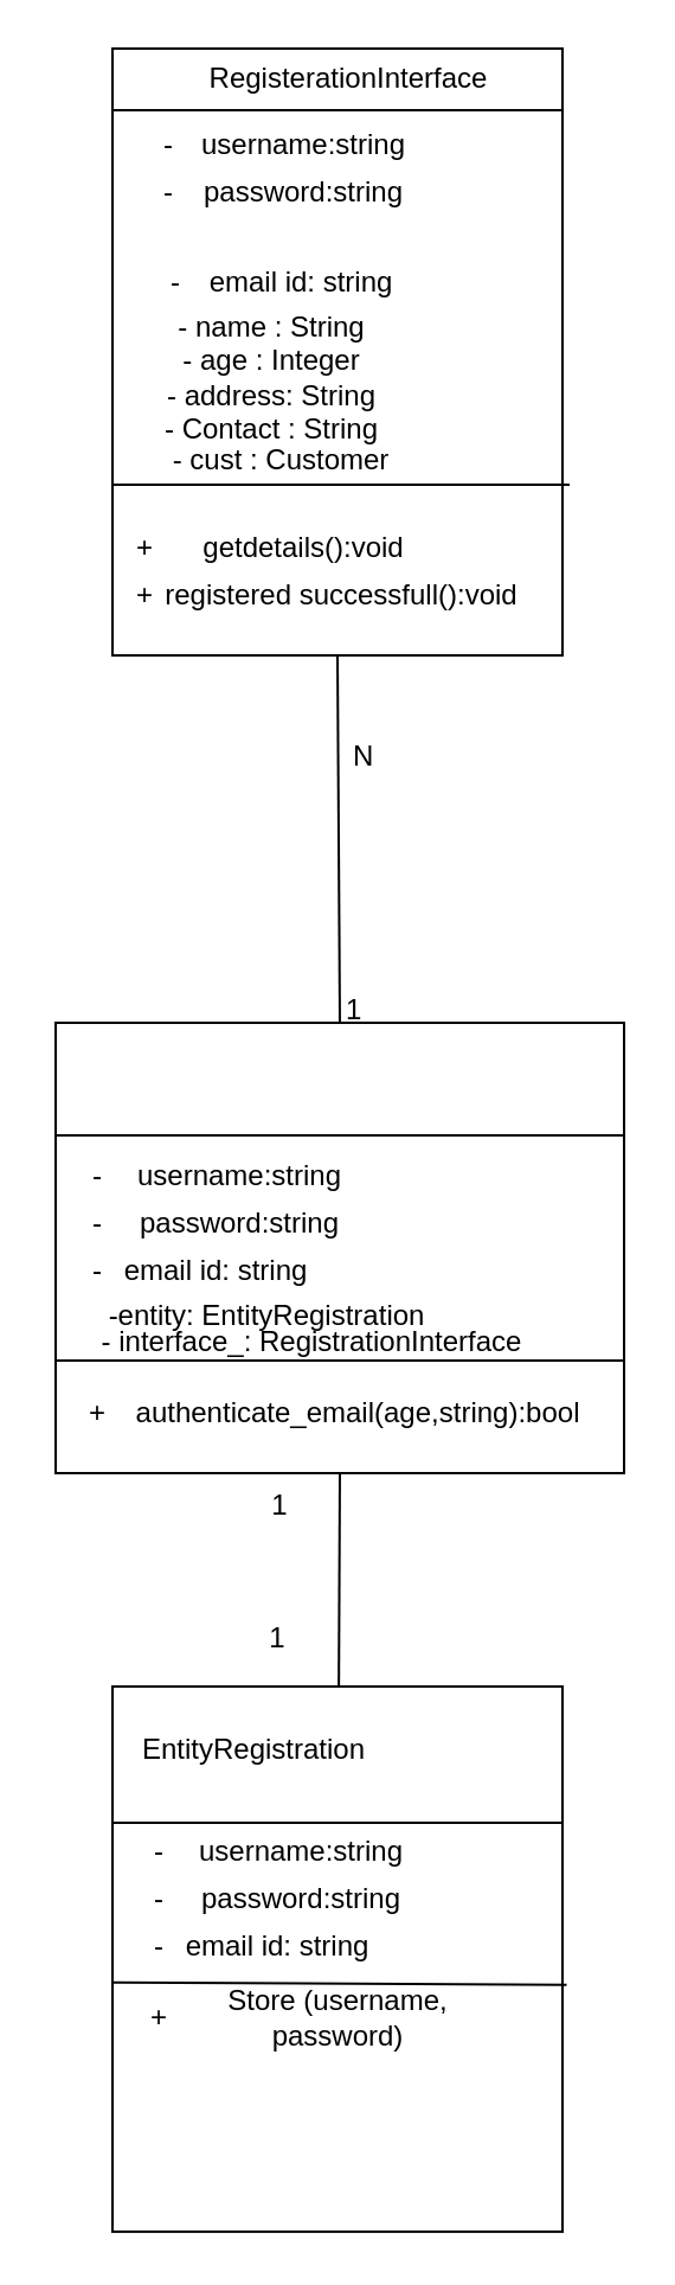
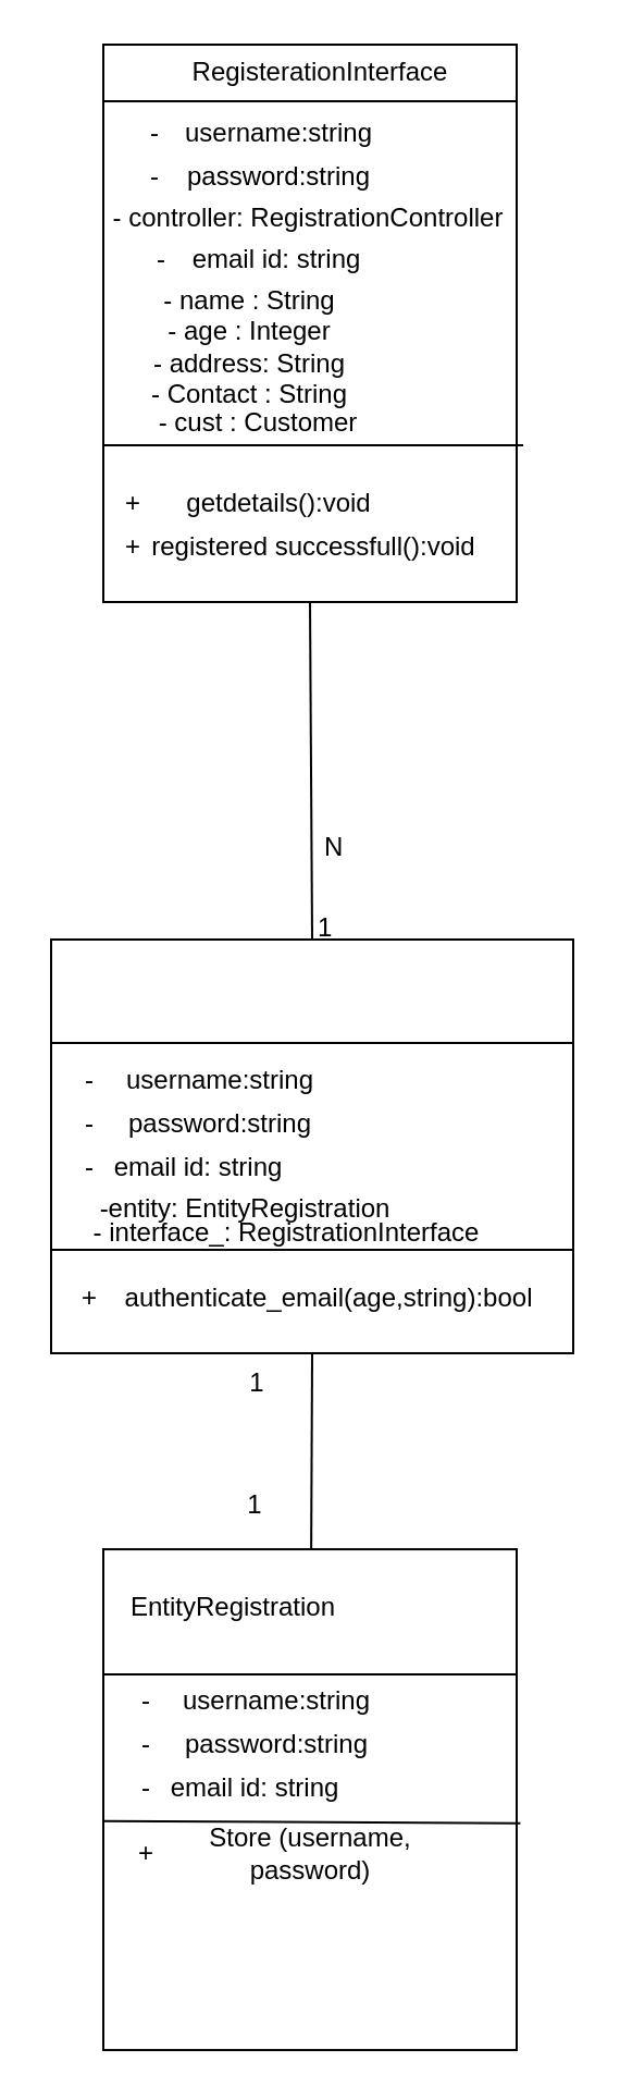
+ <mxCell id="45" value="- controller: RegistrationController" style="text;html=1;align=center;verticalAlign=middle;resizable=0;points=[];;autosize=1;" vertex="1" parent="1"><mxGeometry x="46" y="90.5" width="189" height="18" as="geometry" /></mxCell>
- <mxCell id="38" value="N" style="text;html=1;resizable=0;points=[];autosize=1;align=left;verticalAlign=top;spacingTop=-4;" parent="1" vertex="1"><mxGeometry x="147" y="309" width="20" height="20" as="geometry" /></mxCell>
+ <mxCell id="38" value="N" style="text;html=1;resizable=0;points=[];autosize=1;align=left;verticalAlign=top;spacingTop=-4;" parent="1" vertex="1"><mxGeometry x="147" y="379" width="20" height="20" as="geometry" /></mxCell>
